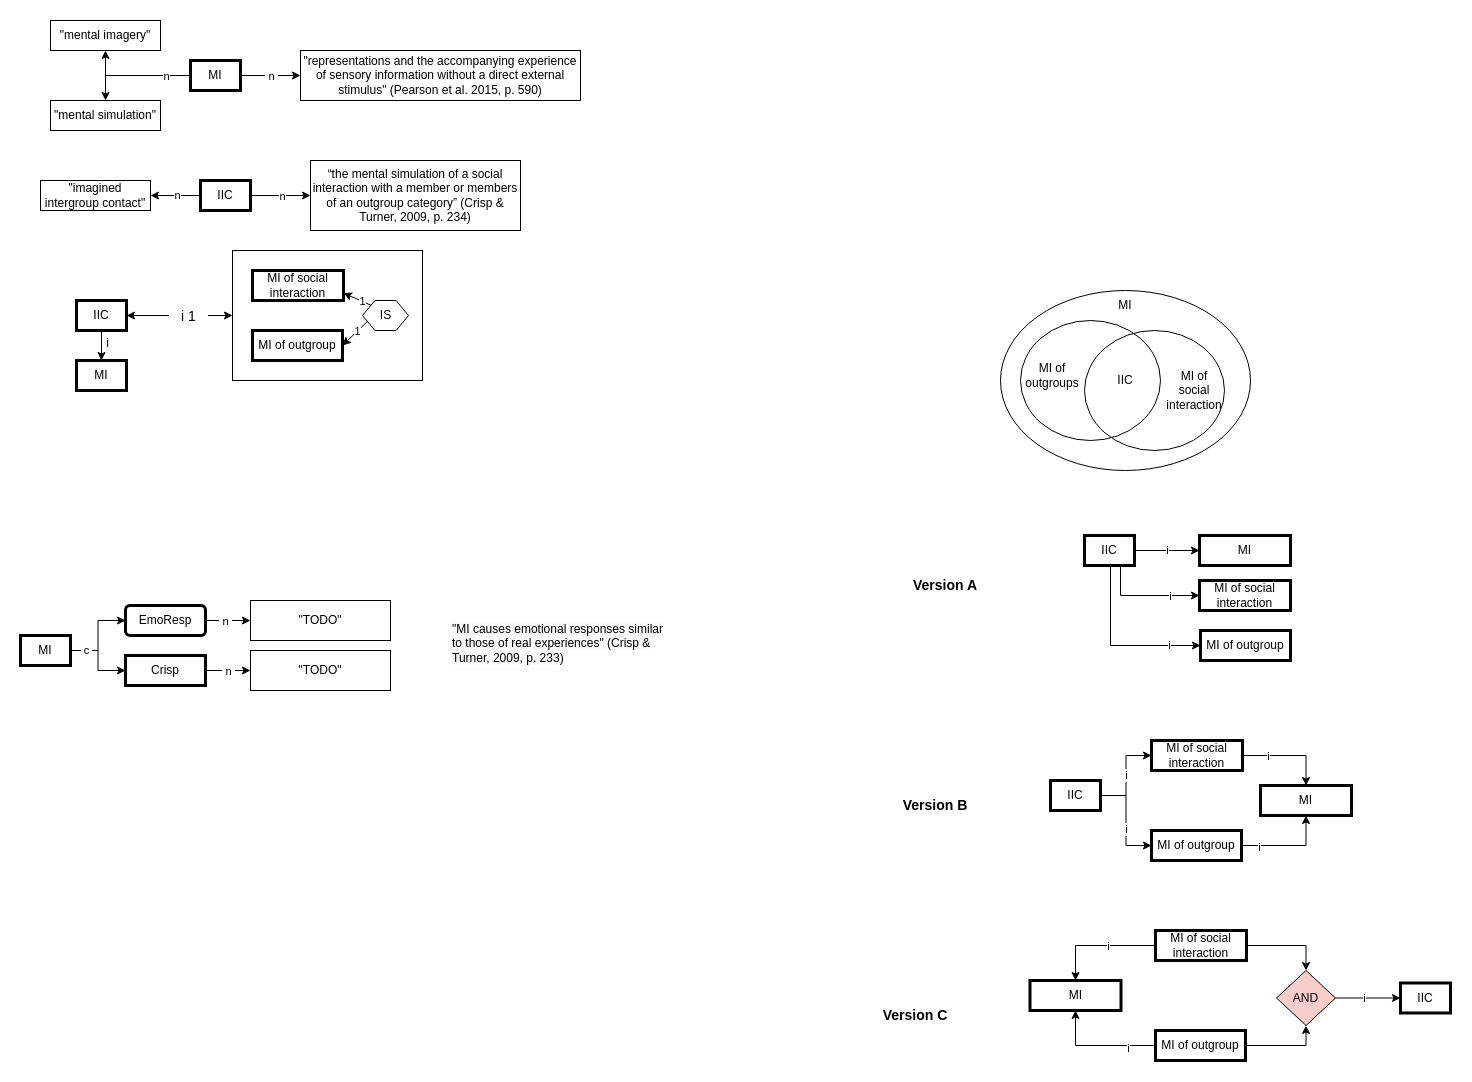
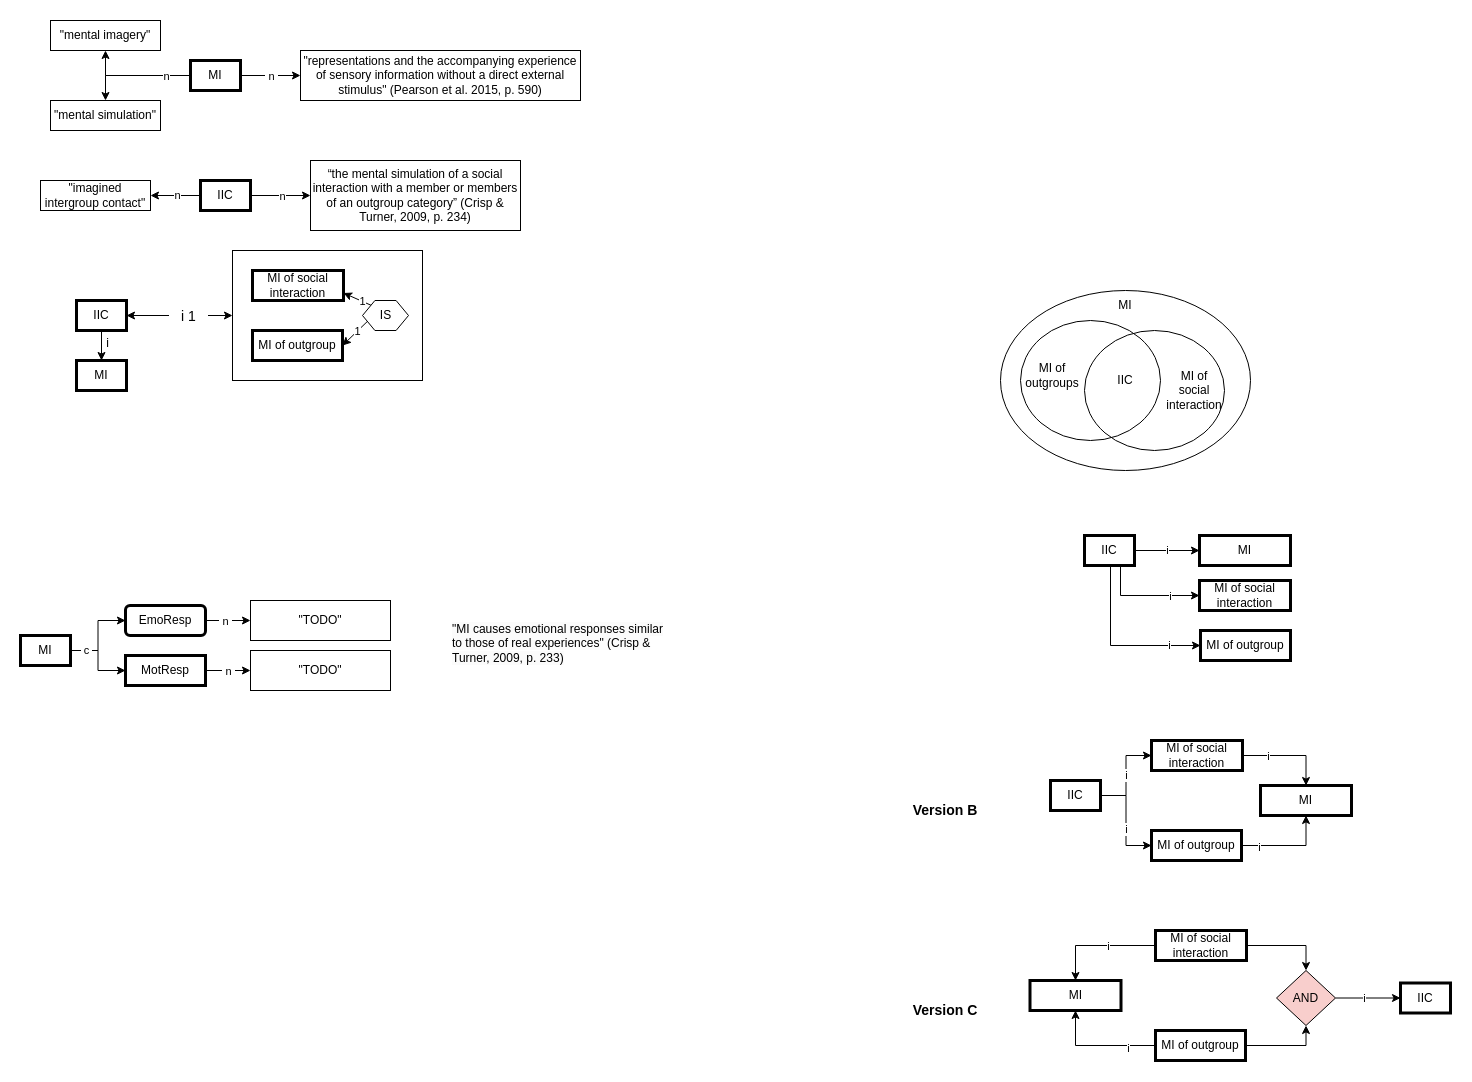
- <mxCell id="35" value="&lt;b&gt;&lt;font style=&quot;font-size: 14px;&quot;&gt;Version A&lt;/font&gt;&lt;/b&gt;" style="text;html=1;strokeColor=none;fillColor=none;align=center;verticalAlign=middle;whiteSpace=wrap;rounded=0;" parent="1" vertex="1"><mxGeometry x="900" y="570" width="90" height="30" as="geometry" /></mxCell>
- <mxCell id="85" value="Crisp" style="rounded=0;whiteSpace=wrap;html=1;strokeWidth=3;" vertex="1" parent="1"><mxGeometry x="125" y="655" width="80" height="30" as="geometry" /></mxCell>
+ <mxCell id="85" value="MotResp" style="rounded=0;whiteSpace=wrap;html=1;strokeWidth=3;" vertex="1" parent="1"><mxGeometry x="125" y="655" width="80" height="30" as="geometry" /></mxCell>
- <mxCell id="47" value="&lt;b&gt;&lt;font style=&quot;font-size: 14px;&quot;&gt;Version B&lt;/font&gt;&lt;/b&gt;" style="text;html=1;strokeColor=none;fillColor=none;align=center;verticalAlign=middle;whiteSpace=wrap;rounded=0;" parent="1" vertex="1"><mxGeometry x="890" y="790" width="90" height="30" as="geometry" /></mxCell>
+ <mxCell id="47" value="&lt;b&gt;&lt;font style=&quot;font-size: 14px;&quot;&gt;Version B&lt;/font&gt;&lt;/b&gt;" style="text;html=1;strokeColor=none;fillColor=none;align=center;verticalAlign=middle;whiteSpace=wrap;rounded=0;" parent="1" vertex="1"><mxGeometry x="900" y="795" width="90" height="30" as="geometry" /></mxCell>
- <mxCell id="58" value="&lt;b&gt;&lt;font style=&quot;font-size: 14px;&quot;&gt;Version C&lt;/font&gt;&lt;/b&gt;" style="text;html=1;strokeColor=none;fillColor=none;align=center;verticalAlign=middle;whiteSpace=wrap;rounded=0;" parent="1" vertex="1"><mxGeometry x="870" y="1000" width="90" height="30" as="geometry" /></mxCell>
+ <mxCell id="58" value="&lt;b&gt;&lt;font style=&quot;font-size: 14px;&quot;&gt;Version C&lt;/font&gt;&lt;/b&gt;" style="text;html=1;strokeColor=none;fillColor=none;align=center;verticalAlign=middle;whiteSpace=wrap;rounded=0;" parent="1" vertex="1"><mxGeometry x="900" y="995" width="90" height="30" as="geometry" /></mxCell>
